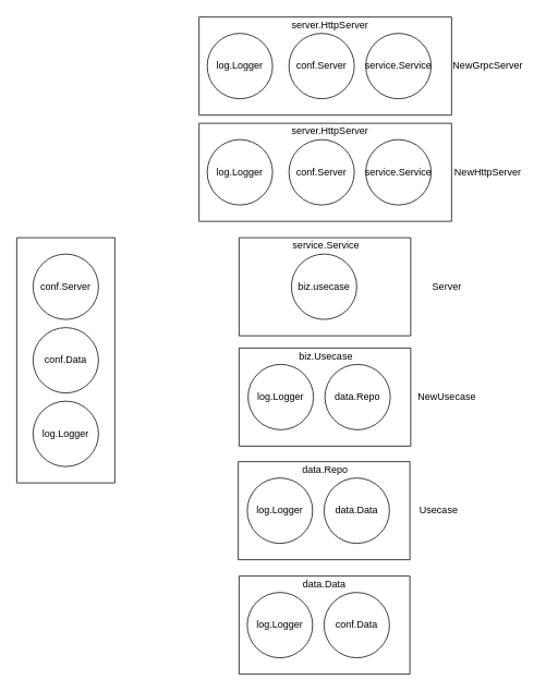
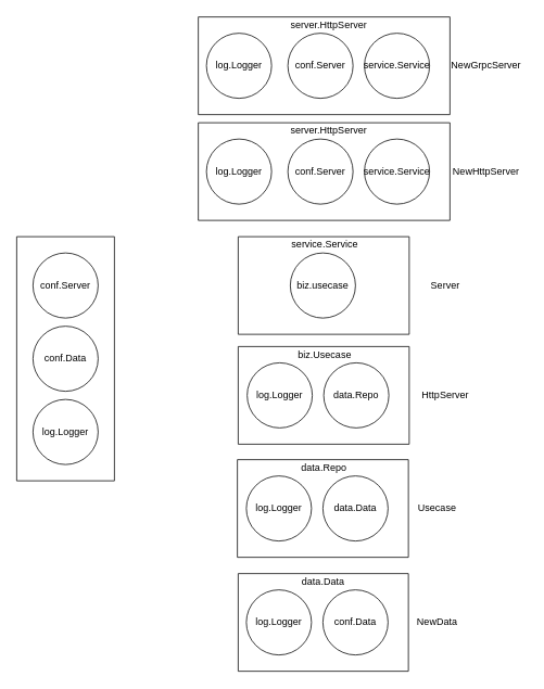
- <mxCell id="17" value="NewUsecase" style="text;html=1;align=center;verticalAlign=middle;resizable=0;points=[];autosize=1;strokeColor=none;fillColor=none;" parent="1" vertex="1"><mxGeometry x="501" y="475" width="90" height="20" as="geometry" /></mxCell>
+ <mxCell id="17" value="HttpServer" style="text;html=1;align=center;verticalAlign=middle;resizable=0;points=[];autosize=1;strokeColor=none;fillColor=none;" parent="1" vertex="1"><mxGeometry x="501" y="475" width="90" height="20" as="geometry" /></mxCell>
+ <mxCell id="10" value="NewData" style="text;html=1;align=center;verticalAlign=middle;resizable=0;points=[];autosize=1;strokeColor=none;fillColor=none;" parent="1" vertex="1"><mxGeometry x="501" y="754" width="70" height="20" as="geometry" /></mxCell>
